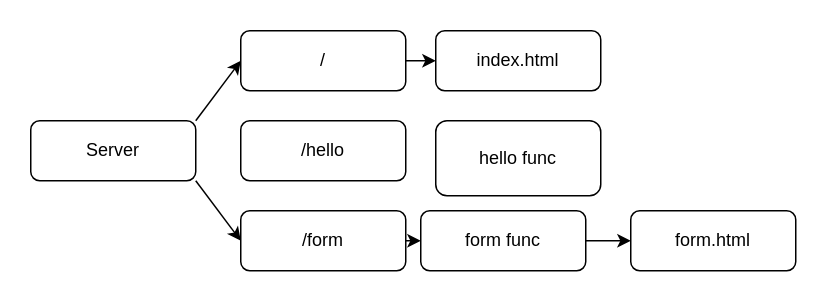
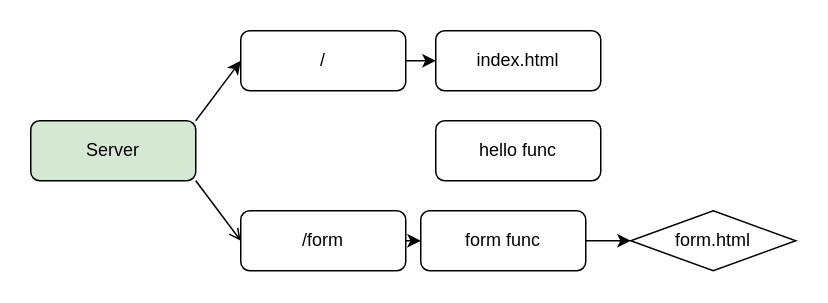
- <mxCell id="4" value="Server" style="rounded=1;whiteSpace=wrap;html=1;" vertex="1" parent="1"><mxGeometry x="20" y="80" width="110" height="40" as="geometry" /></mxCell>
+ <mxCell id="4" value="Server" style="rounded=1;whiteSpace=wrap;html=1;fillColor=#d5e8d4;" vertex="1" parent="1"><mxGeometry x="20" y="80" width="110" height="40" as="geometry" /></mxCell>
- <mxCell id="5" value="/hello" style="rounded=1;whiteSpace=wrap;html=1;" vertex="1" parent="1"><mxGeometry x="160" y="80" width="110" height="40" as="geometry" /></mxCell>
- <mxCell id="11" value="hello func" style="rounded=1;whiteSpace=wrap;html=1;" vertex="1" parent="1"><mxGeometry x="290" y="80" width="110" height="50" as="geometry" /></mxCell>
+ <mxCell id="11" value="hello func" style="rounded=1;whiteSpace=wrap;html=1;" vertex="1" parent="1"><mxGeometry x="290" y="80" width="110" height="40" as="geometry" /></mxCell>
- <mxCell id="3" style="edgeStyle=none;html=1;exitX=1;exitY=1;exitDx=0;exitDy=0;entryX=0;entryY=0.5;entryDx=0;entryDy=0;" edge="1" parent="1" source="4" target="9"><mxGeometry relative="1" as="geometry" /></mxCell>
+ <mxCell id="3" style="edgeStyle=none;html=1;exitX=1;exitY=1;exitDx=0;exitDy=0;entryX=0;entryY=0.5;entryDx=0;entryDy=0;endArrow=open;" edge="1" parent="1" source="4" target="9"><mxGeometry relative="1" as="geometry" /></mxCell>
- <mxCell id="14" value="form.html" style="rounded=1;whiteSpace=wrap;html=1;" vertex="1" parent="1"><mxGeometry x="420" y="140" width="110" height="40" as="geometry" /></mxCell>
+ <mxCell id="14" value="form.html" style="rhombus;whiteSpace=wrap;html=1;" vertex="1" parent="1"><mxGeometry x="420" y="140" width="110" height="40" as="geometry" /></mxCell>
